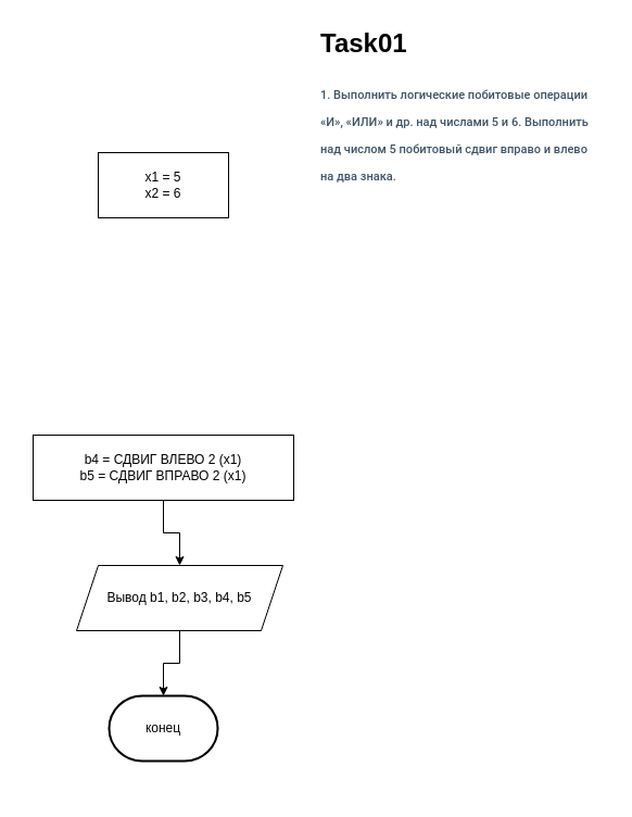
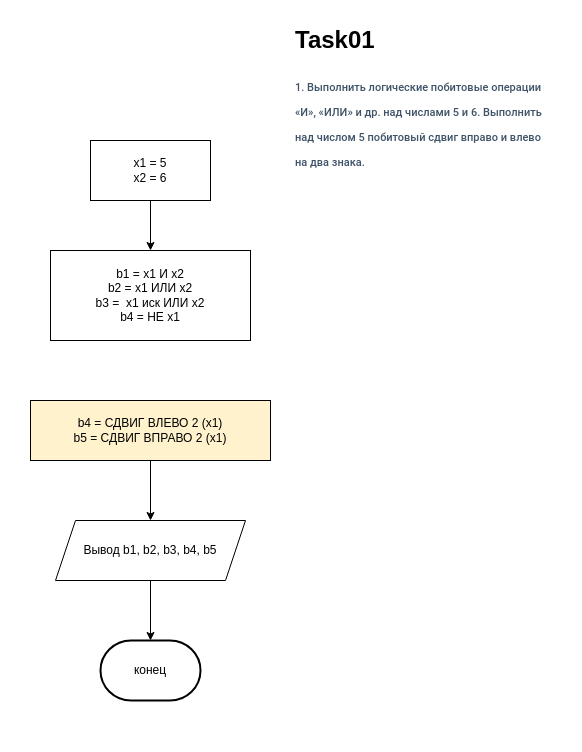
+ <mxCell id="3" style="edgeStyle=orthogonalEdgeStyle;rounded=0;orthogonalLoop=1;jettySize=auto;html=1;entryX=0.5;entryY=0;entryDx=0;entryDy=0;" parent="1" source="4" target="5" edge="1"><mxGeometry relative="1" as="geometry" /></mxCell>
+ <mxCell id="5" value="b1 = x1 И x2&lt;br&gt;b2 = x1 ИЛИ x2&lt;br&gt;b3 =&amp;nbsp; x1 иск ИЛИ x2&lt;br&gt;b4 = НЕ x1" style="rounded=0;whiteSpace=wrap;html=1;" parent="1" vertex="1"><mxGeometry x="50" y="250" width="200" height="90" as="geometry" /></mxCell>
- <mxCell id="7" value="b4 = СДВИГ ВЛЕВО 2 (x1)&lt;br&gt;b5 = СДВИГ ВПРАВО 2 (x1)" style="rounded=0;whiteSpace=wrap;html=1;" parent="1" vertex="1"><mxGeometry x="30" y="400" width="240" height="60" as="geometry" /></mxCell>
+ <mxCell id="7" value="b4 = СДВИГ ВЛЕВО 2 (x1)&lt;br&gt;b5 = СДВИГ ВПРАВО 2 (x1)" style="rounded=0;whiteSpace=wrap;html=1;fillColor=#fff2cc;" parent="1" vertex="1"><mxGeometry x="30" y="400" width="240" height="60" as="geometry" /></mxCell>
- <mxCell id="9" value="Вывод b1, b2, b3, b4, b5" style="shape=parallelogram;perimeter=parallelogramPerimeter;whiteSpace=wrap;html=1;fixedSize=1;" parent="1" vertex="1"><mxGeometry x="70" y="520" width="190" height="60" as="geometry" /></mxCell>
+ <mxCell id="9" value="Вывод b1, b2, b3, b4, b5" style="shape=parallelogram;perimeter=parallelogramPerimeter;whiteSpace=wrap;html=1;fixedSize=1;" parent="1" vertex="1"><mxGeometry x="55" y="520" width="190" height="60" as="geometry" /></mxCell>
